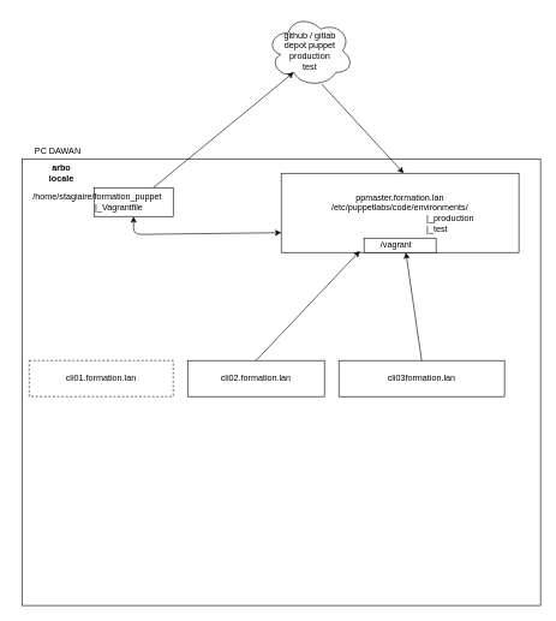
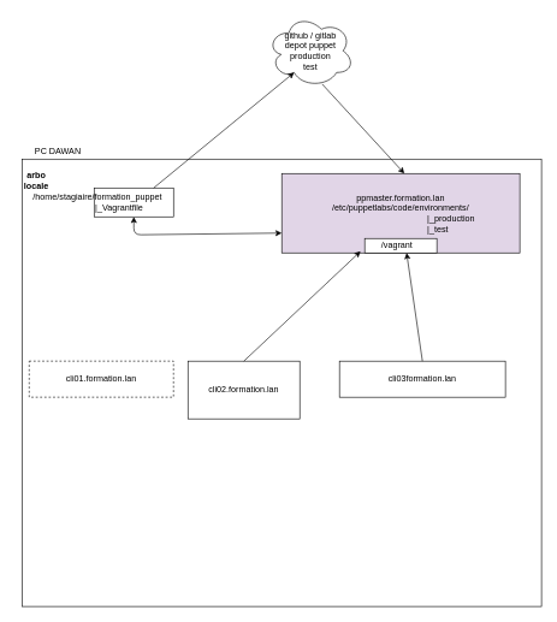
- <mxCell id="8" value="&lt;b&gt;arbo locale&lt;/b&gt;" style="text;html=1;strokeColor=none;fillColor=none;align=center;verticalAlign=middle;whiteSpace=wrap;rounded=0;" vertex="1" parent="1"><mxGeometry x="65" y="230" width="40" height="20" as="geometry" /></mxCell>
+ <mxCell id="8" value="&lt;b&gt;arbo locale&lt;/b&gt;" style="text;html=1;strokeColor=none;fillColor=none;align=center;verticalAlign=middle;whiteSpace=wrap;rounded=0;" vertex="1" parent="1"><mxGeometry x="30" y="240" width="40" height="20" as="geometry" /></mxCell>
- <mxCell id="3" value="ppmaster.formation.lan&lt;br&gt;/etc/puppetlabs/code/environments/&lt;br&gt;&amp;nbsp; &amp;nbsp; &amp;nbsp; &amp;nbsp; &amp;nbsp; &amp;nbsp; &amp;nbsp; &amp;nbsp; &amp;nbsp; &amp;nbsp; &amp;nbsp; &amp;nbsp; &amp;nbsp; &amp;nbsp; &amp;nbsp; &amp;nbsp; &amp;nbsp; &amp;nbsp; &amp;nbsp; &amp;nbsp; &amp;nbsp; |_production&lt;br&gt;&amp;nbsp; &amp;nbsp; &amp;nbsp; &amp;nbsp; &amp;nbsp; &amp;nbsp; &amp;nbsp; &amp;nbsp; &amp;nbsp; &amp;nbsp; &amp;nbsp; &amp;nbsp; &amp;nbsp; &amp;nbsp; &amp;nbsp; &amp;nbsp;|_test" style="rounded=0;whiteSpace=wrap;html=1;" vertex="1" parent="1"><mxGeometry x="390" y="240" width="330" height="110" as="geometry" /></mxCell>
+ <mxCell id="3" value="ppmaster.formation.lan&lt;br&gt;/etc/puppetlabs/code/environments/&lt;br&gt;&amp;nbsp; &amp;nbsp; &amp;nbsp; &amp;nbsp; &amp;nbsp; &amp;nbsp; &amp;nbsp; &amp;nbsp; &amp;nbsp; &amp;nbsp; &amp;nbsp; &amp;nbsp; &amp;nbsp; &amp;nbsp; &amp;nbsp; &amp;nbsp; &amp;nbsp; &amp;nbsp; &amp;nbsp; &amp;nbsp; &amp;nbsp; |_production&lt;br&gt;&amp;nbsp; &amp;nbsp; &amp;nbsp; &amp;nbsp; &amp;nbsp; &amp;nbsp; &amp;nbsp; &amp;nbsp; &amp;nbsp; &amp;nbsp; &amp;nbsp; &amp;nbsp; &amp;nbsp; &amp;nbsp; &amp;nbsp; &amp;nbsp;|_test" style="rounded=0;whiteSpace=wrap;html=1;fillColor=#e1d5e7;" vertex="1" parent="1"><mxGeometry x="390" y="240" width="330" height="110" as="geometry" /></mxCell>
- <mxCell id="10" value="cli02.formation.lan" style="rounded=0;whiteSpace=wrap;html=1;" vertex="1" parent="1"><mxGeometry x="260" y="500" width="190" height="50" as="geometry" /></mxCell>
+ <mxCell id="10" value="cli02.formation.lan" style="rounded=0;whiteSpace=wrap;html=1;" vertex="1" parent="1"><mxGeometry x="260" y="500" width="155" height="80" as="geometry" /></mxCell>
